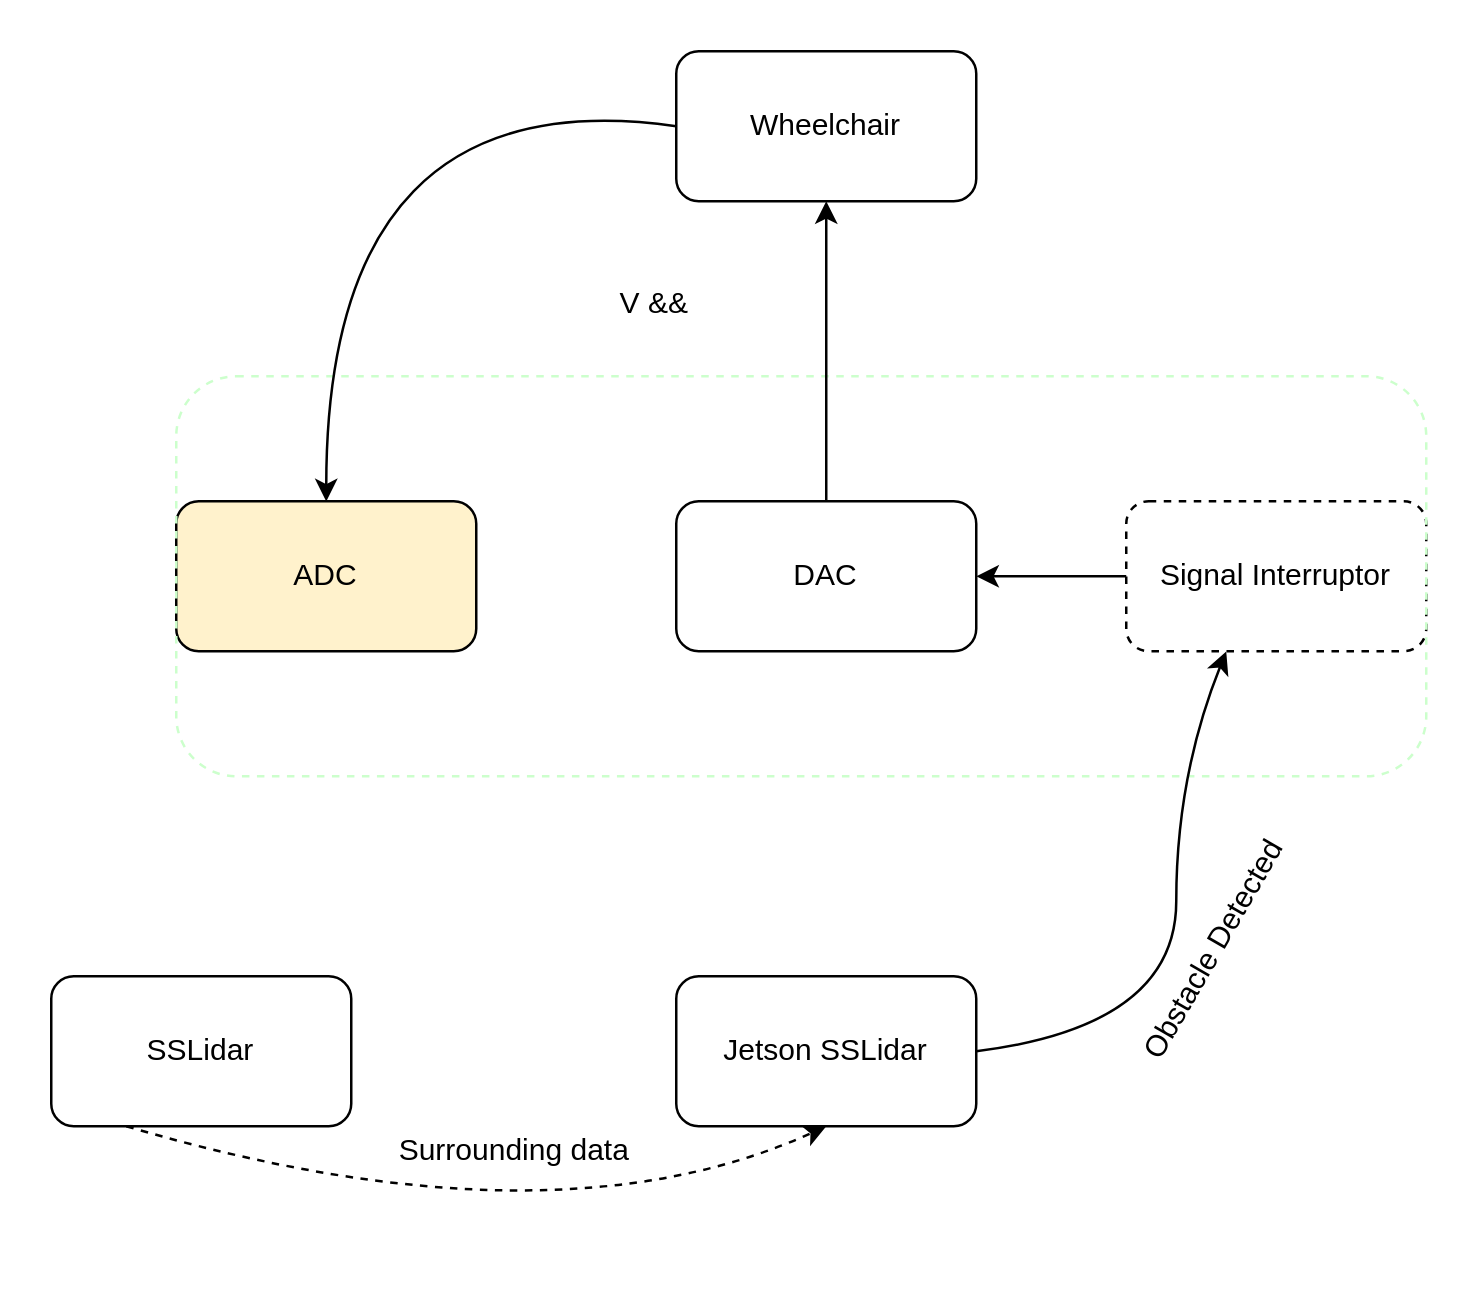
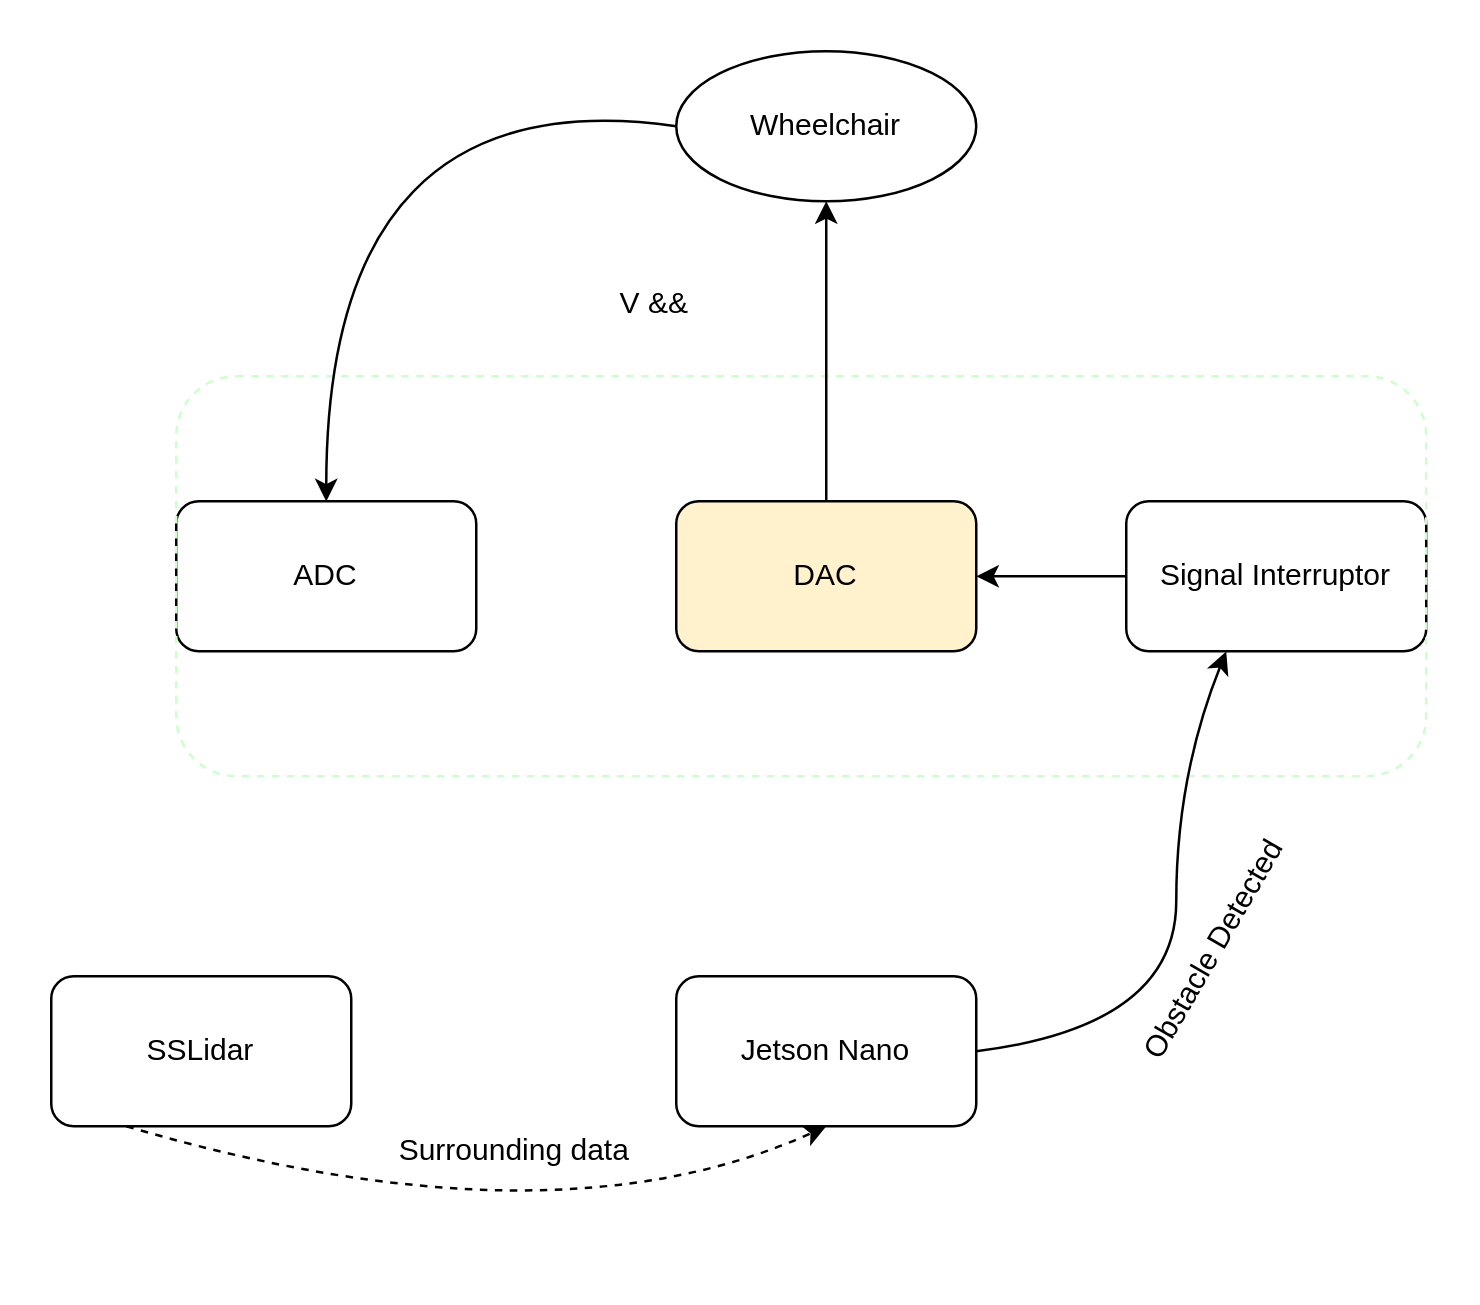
- <mxCell id="2" value="Wheelchair" style="rounded=1;whiteSpace=wrap;html=1;" vertex="1" parent="1"><mxGeometry x="270" y="20" width="120" height="60" as="geometry" /></mxCell>
+ <mxCell id="2" value="Wheelchair" style="ellipse;whiteSpace=wrap;html=1;" vertex="1" parent="1"><mxGeometry x="270" y="20" width="120" height="60" as="geometry" /></mxCell>
- <mxCell id="5" value="ADC" style="rounded=1;whiteSpace=wrap;html=1;fillColor=#fff2cc;" vertex="1" parent="1"><mxGeometry x="70" y="200" width="120" height="60" as="geometry" /></mxCell>
+ <mxCell id="5" value="ADC" style="rounded=1;whiteSpace=wrap;html=1;" vertex="1" parent="1"><mxGeometry x="70" y="200" width="120" height="60" as="geometry" /></mxCell>
- <mxCell id="3" value="DAC" style="rounded=1;whiteSpace=wrap;html=1;" vertex="1" parent="1"><mxGeometry x="270" y="200" width="120" height="60" as="geometry" /></mxCell>
+ <mxCell id="3" value="DAC" style="rounded=1;whiteSpace=wrap;html=1;fillColor=#fff2cc;" vertex="1" parent="1"><mxGeometry x="270" y="200" width="120" height="60" as="geometry" /></mxCell>
- <mxCell id="4" value="Signal Interruptor" style="rounded=1;whiteSpace=wrap;html=1;dashed=1;" vertex="1" parent="1"><mxGeometry x="450" y="200" width="120" height="60" as="geometry" /></mxCell>
+ <mxCell id="4" value="Signal Interruptor" style="rounded=1;whiteSpace=wrap;html=1;" vertex="1" parent="1"><mxGeometry x="450" y="200" width="120" height="60" as="geometry" /></mxCell>
- <mxCell id="7" value="Jetson SSLidar" style="rounded=1;whiteSpace=wrap;html=1;fillColor=default;" vertex="1" parent="1"><mxGeometry x="270" y="390" width="120" height="60" as="geometry" /></mxCell>
+ <mxCell id="7" value="Jetson Nano" style="rounded=1;whiteSpace=wrap;html=1;fillColor=default;" vertex="1" parent="1"><mxGeometry x="270" y="390" width="120" height="60" as="geometry" /></mxCell>
